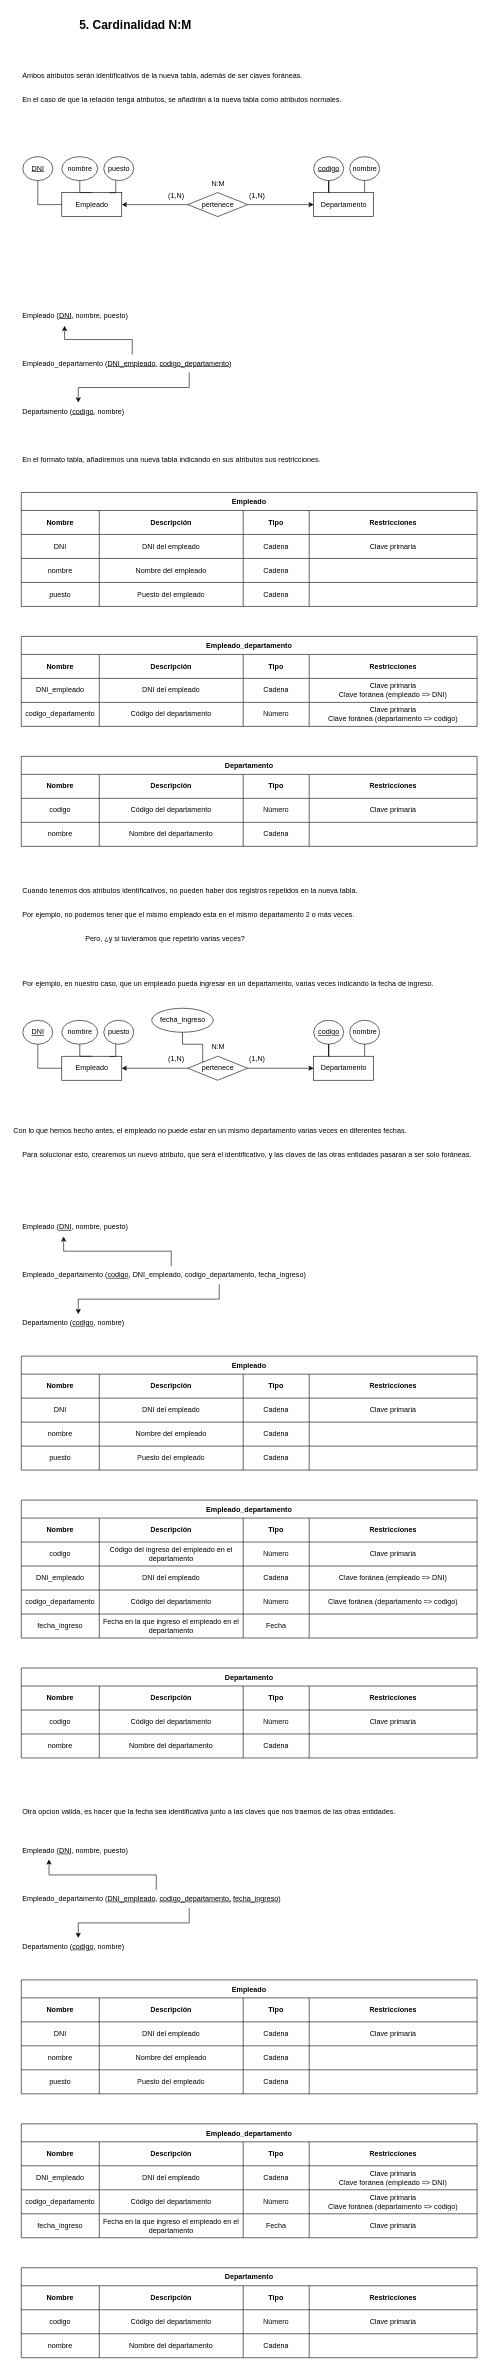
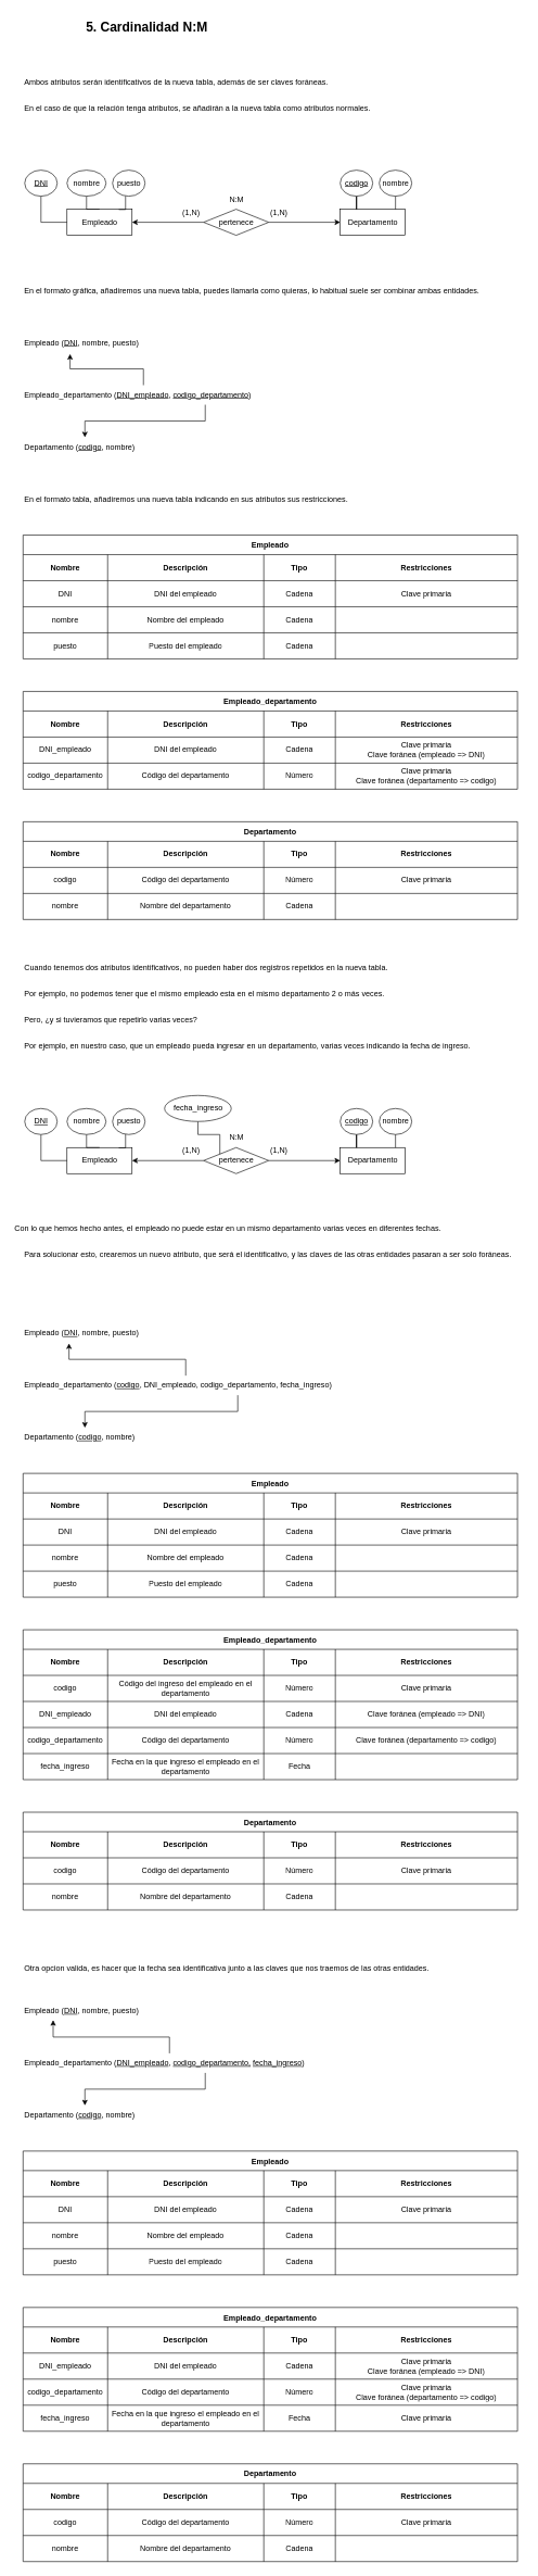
+ <mxCell id="22" value="En el formato gráfica, añadiremos una nueva tabla, puedes llamarla como quieras, lo habitual suele ser combinar ambas entidades." style="text;html=1;align=left;verticalAlign=middle;resizable=0;points=[];autosize=1;strokeColor=none;fillColor=none;" parent="1" vertex="1"><mxGeometry x="35" y="430" width="720" height="30" as="geometry" /></mxCell>
- <mxCell id="87" value="Pero, ¿y si tuvieramos que repetirlo varias veces?&amp;nbsp;" style="text;html=1;align=left;verticalAlign=middle;resizable=0;points=[];autosize=1;strokeColor=none;fillColor=none;" parent="1" vertex="1"><mxGeometry x="140" y="1550" width="290" height="30" as="geometry" /></mxCell>
+ <mxCell id="87" value="Pero, ¿y si tuvieramos que repetirlo varias veces?&amp;nbsp;" style="text;html=1;align=left;verticalAlign=middle;resizable=0;points=[];autosize=1;strokeColor=none;fillColor=none;" parent="1" vertex="1"><mxGeometry x="35" y="1550" width="290" height="30" as="geometry" /></mxCell>
- <mxCell id="88" value="&lt;span style=&quot;&quot;&gt;Por ejemplo, en nuestro caso, que un empleado pueda ingresar en un departamento, varias veces indicando la fecha de ingreso.&lt;/span&gt;" style="text;html=1;align=left;verticalAlign=middle;resizable=0;points=[];autosize=1;strokeColor=none;fillColor=none;" parent="1" vertex="1"><mxGeometry x="35" y="1625" width="710" height="30" as="geometry" /></mxCell>
+ <mxCell id="88" value="&lt;span style=&quot;&quot;&gt;Por ejemplo, en nuestro caso, que un empleado pueda ingresar en un departamento, varias veces indicando la fecha de ingreso.&lt;/span&gt;" style="text;html=1;align=left;verticalAlign=middle;resizable=0;points=[];autosize=1;strokeColor=none;fillColor=none;" parent="1" vertex="1"><mxGeometry x="35" y="1590" width="710" height="30" as="geometry" /></mxCell>
